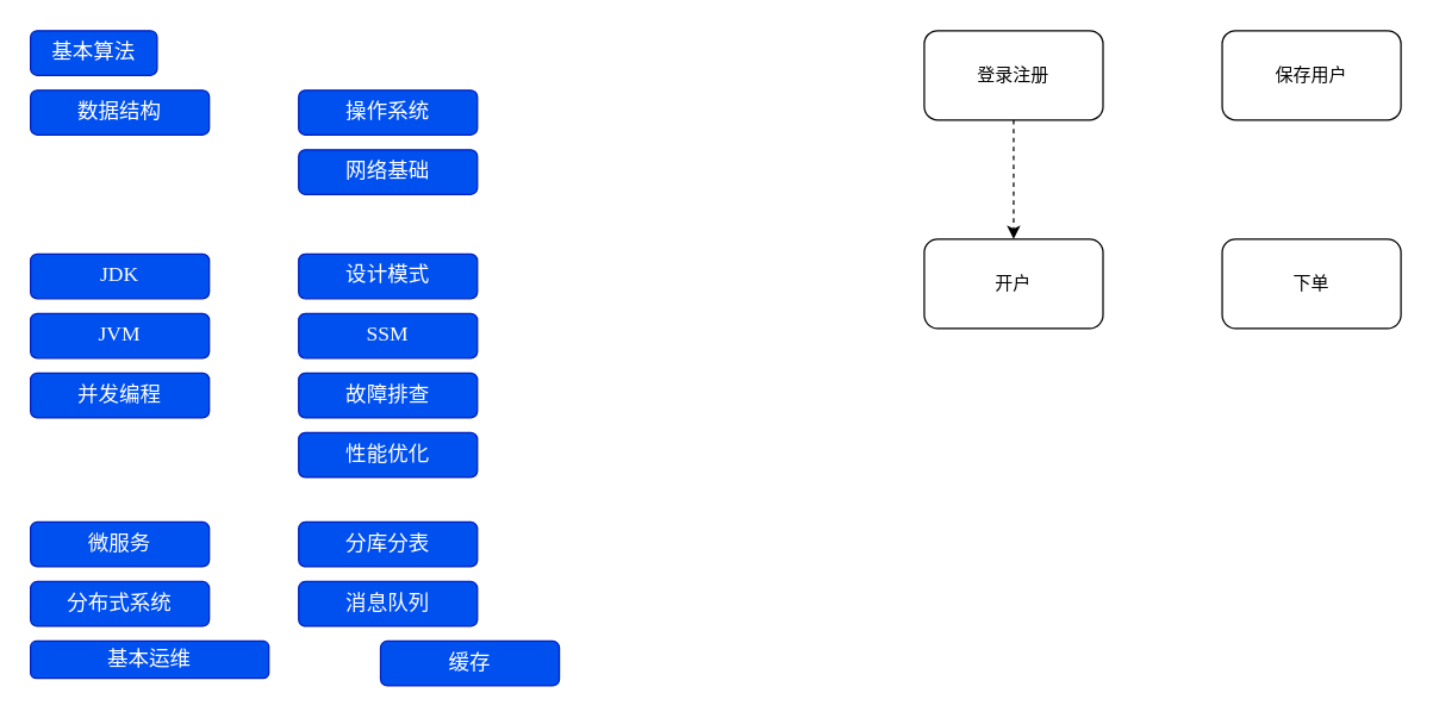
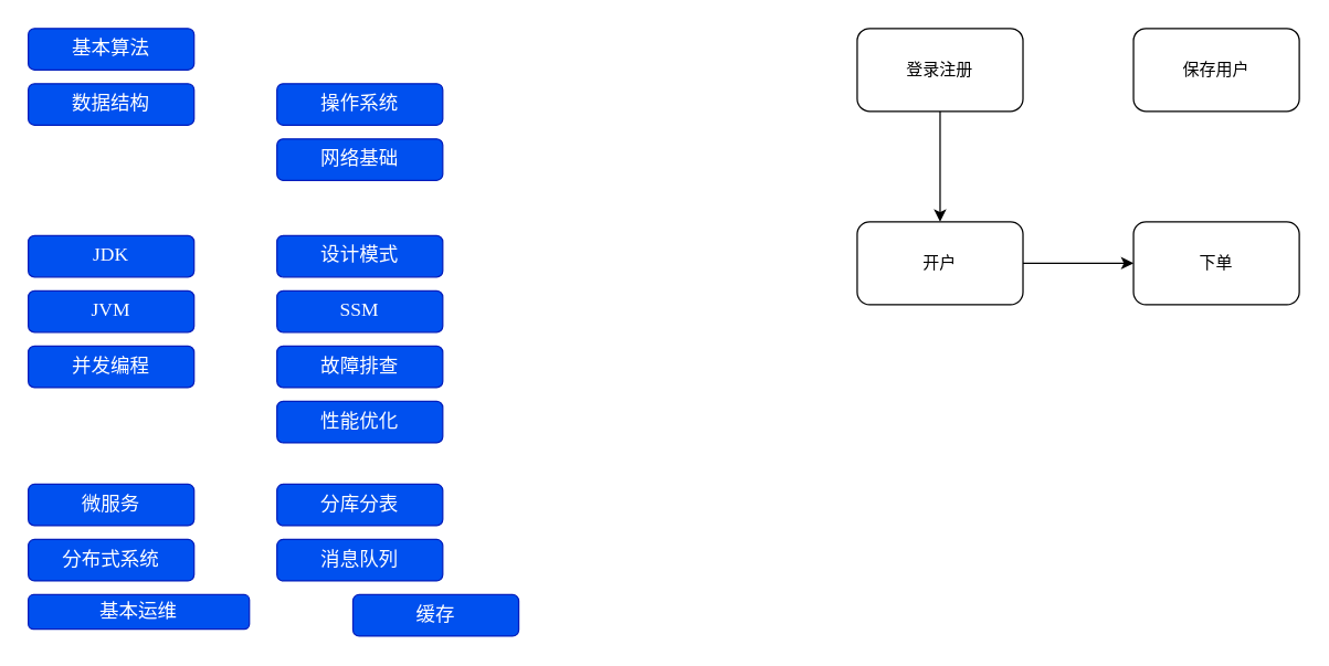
- <mxCell id="2" value="&lt;font color=&quot;#ffffff&quot; style=&quot;font-size: 14px&quot; face=&quot;Verdana&quot;&gt;基本算法&lt;/font&gt;" style="rounded=1;whiteSpace=wrap;html=1;fillColor=#0050ef;fontColor=#ffffff;strokeColor=#001DBC;" parent="1" vertex="1"><mxGeometry x="20" y="20" width="85" height="30" as="geometry" /></mxCell>
+ <mxCell id="2" value="&lt;font color=&quot;#ffffff&quot; style=&quot;font-size: 14px&quot; face=&quot;Verdana&quot;&gt;基本算法&lt;/font&gt;" style="rounded=1;whiteSpace=wrap;html=1;fillColor=#0050ef;fontColor=#ffffff;strokeColor=#001DBC;" parent="1" vertex="1"><mxGeometry x="20" y="20" width="120" height="30" as="geometry" /></mxCell>
- <mxCell id="19" value="" style="edgeStyle=orthogonalEdgeStyle;rounded=0;orthogonalLoop=1;jettySize=auto;html=1;dashed=1;" edge="1" parent="1" source="20" target="22"><mxGeometry relative="1" as="geometry" /></mxCell>
+ <mxCell id="19" value="" style="edgeStyle=orthogonalEdgeStyle;rounded=0;orthogonalLoop=1;jettySize=auto;html=1;" edge="1" parent="1" source="20" target="22"><mxGeometry relative="1" as="geometry" /></mxCell>
+ <mxCell id="21" value="" style="edgeStyle=orthogonalEdgeStyle;rounded=0;orthogonalLoop=1;jettySize=auto;html=1;" edge="1" parent="1" source="22" target="23"><mxGeometry relative="1" as="geometry" /></mxCell>
